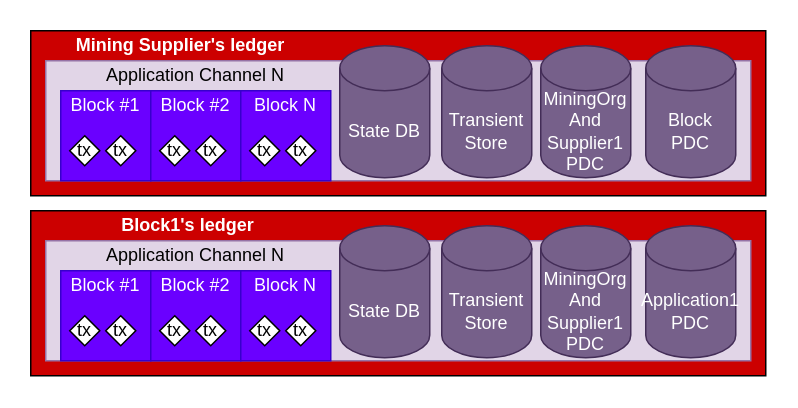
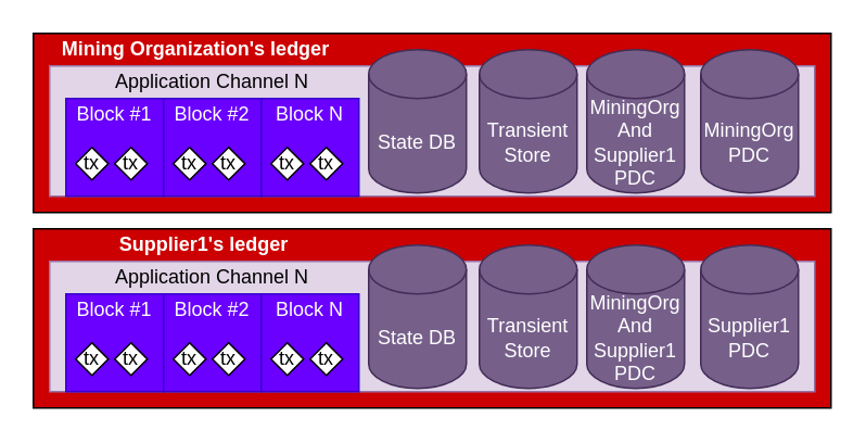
- <mxCell id="3" value="Mining Supplier's ledger" style="text;html=1;strokeColor=none;fillColor=none;align=center;verticalAlign=middle;whiteSpace=wrap;rounded=0;fontColor=#FFFFFF;fontStyle=1" vertex="1" parent="1"><mxGeometry x="20" y="20" width="200" height="20" as="geometry" /></mxCell>
+ <mxCell id="3" value="Mining Organization's ledger" style="text;html=1;strokeColor=none;fillColor=none;align=center;verticalAlign=middle;whiteSpace=wrap;rounded=0;fontColor=#FFFFFF;fontStyle=1" vertex="1" parent="1"><mxGeometry x="20" y="20" width="200" height="20" as="geometry" /></mxCell>
- <mxCell id="21" value="Block&lt;br&gt;PDC" style="shape=cylinder3;whiteSpace=wrap;html=1;boundedLbl=1;backgroundOutline=1;size=15;fillColor=#76608a;strokeColor=#432D57;fontColor=#ffffff;" vertex="1" parent="1"><mxGeometry x="430" y="30" width="60" height="88" as="geometry" /></mxCell>
+ <mxCell id="21" value="MiningOrg&lt;br&gt;PDC" style="shape=cylinder3;whiteSpace=wrap;html=1;boundedLbl=1;backgroundOutline=1;size=15;fillColor=#76608a;strokeColor=#432D57;fontColor=#ffffff;" vertex="1" parent="1"><mxGeometry x="430" y="30" width="60" height="88" as="geometry" /></mxCell>
- <mxCell id="23" value="Block1's ledger" style="text;html=1;strokeColor=none;fillColor=none;align=center;verticalAlign=middle;whiteSpace=wrap;rounded=0;fontColor=#FFFFFF;fontStyle=1" vertex="1" parent="1"><mxGeometry x="30" y="140" width="190" height="20" as="geometry" /></mxCell>
+ <mxCell id="23" value="Supplier1's ledger" style="text;html=1;strokeColor=none;fillColor=none;align=center;verticalAlign=middle;whiteSpace=wrap;rounded=0;fontColor=#FFFFFF;fontStyle=1" vertex="1" parent="1"><mxGeometry x="30" y="140" width="190" height="20" as="geometry" /></mxCell>
- <mxCell id="41" value="Application1&lt;br&gt;PDC" style="shape=cylinder3;whiteSpace=wrap;html=1;boundedLbl=1;backgroundOutline=1;size=15;fillColor=#76608a;strokeColor=#432D57;fontColor=#ffffff;" vertex="1" parent="1"><mxGeometry x="430" y="150" width="60" height="88" as="geometry" /></mxCell>
+ <mxCell id="41" value="Supplier1&lt;br&gt;PDC" style="shape=cylinder3;whiteSpace=wrap;html=1;boundedLbl=1;backgroundOutline=1;size=15;fillColor=#76608a;strokeColor=#432D57;fontColor=#ffffff;" vertex="1" parent="1"><mxGeometry x="430" y="150" width="60" height="88" as="geometry" /></mxCell>
